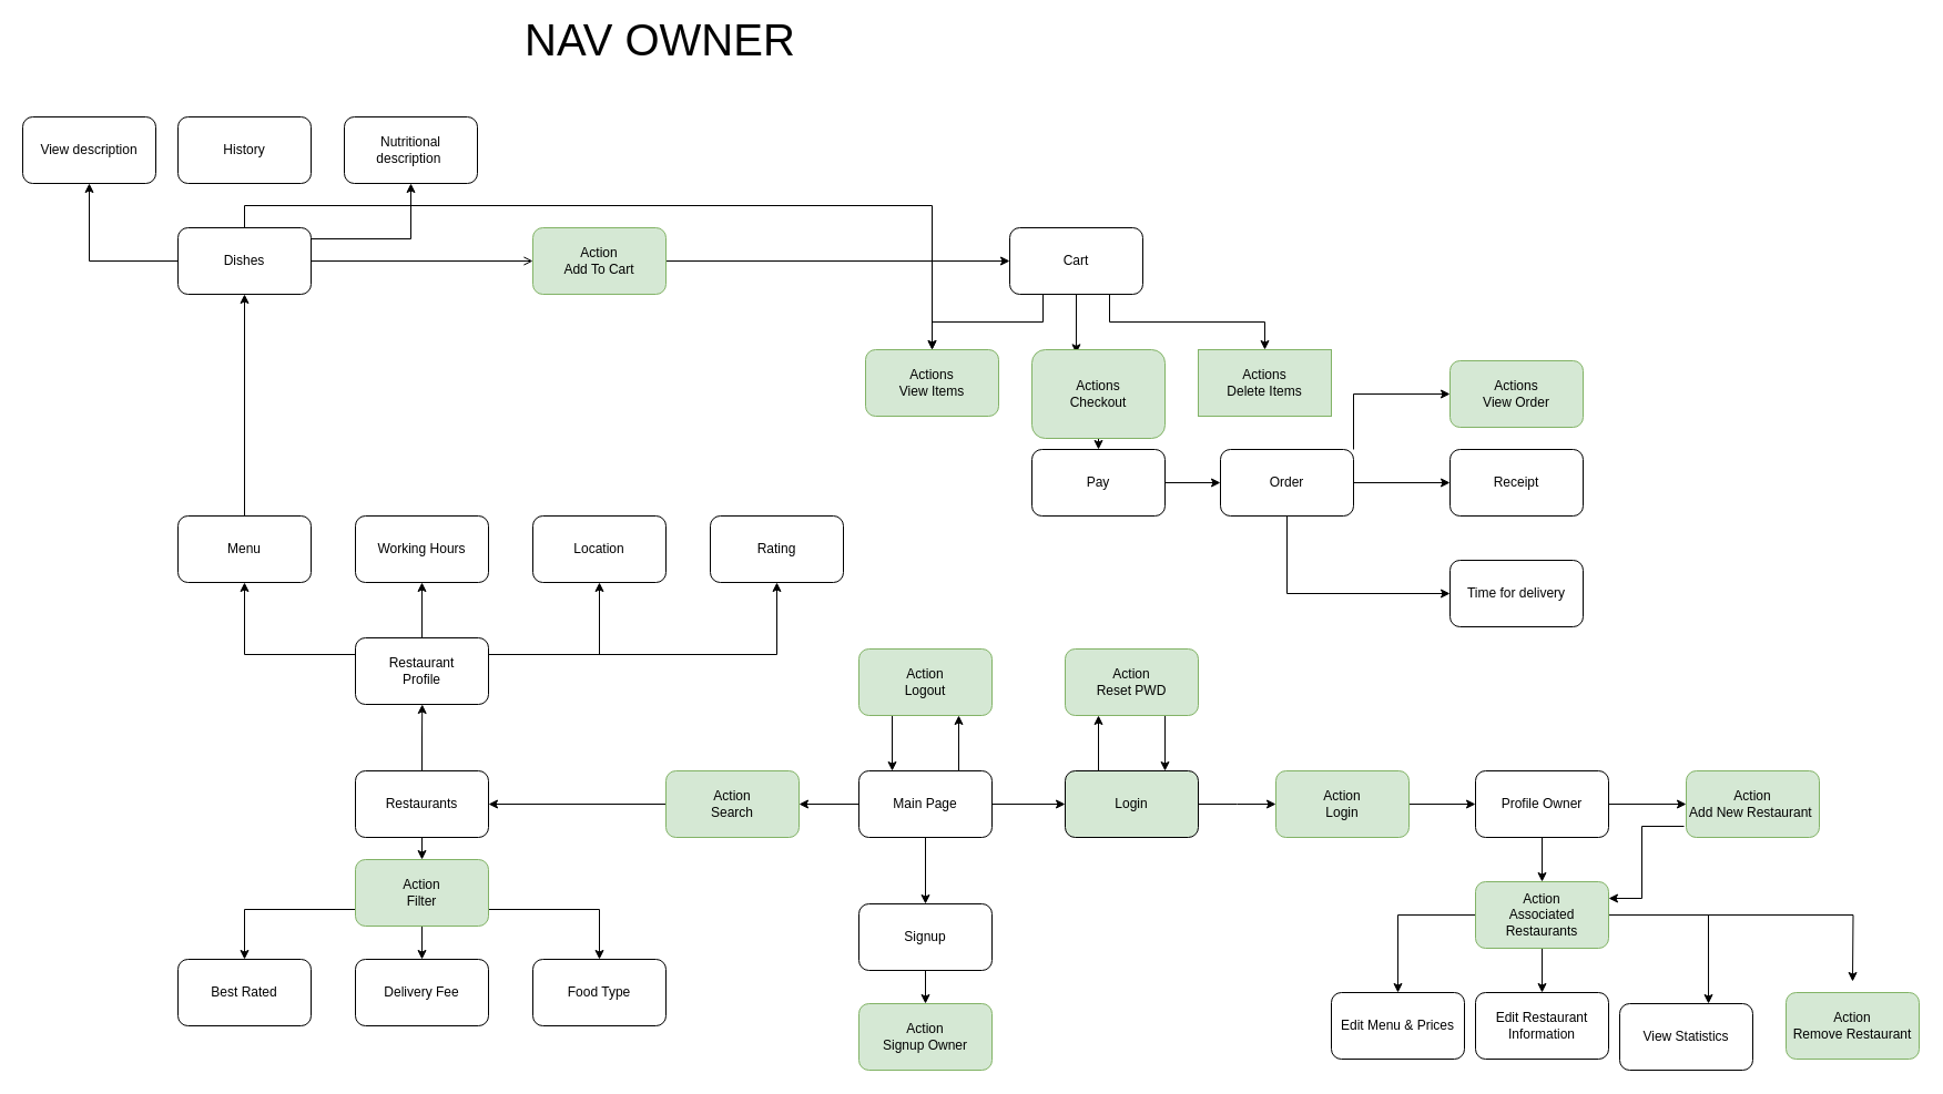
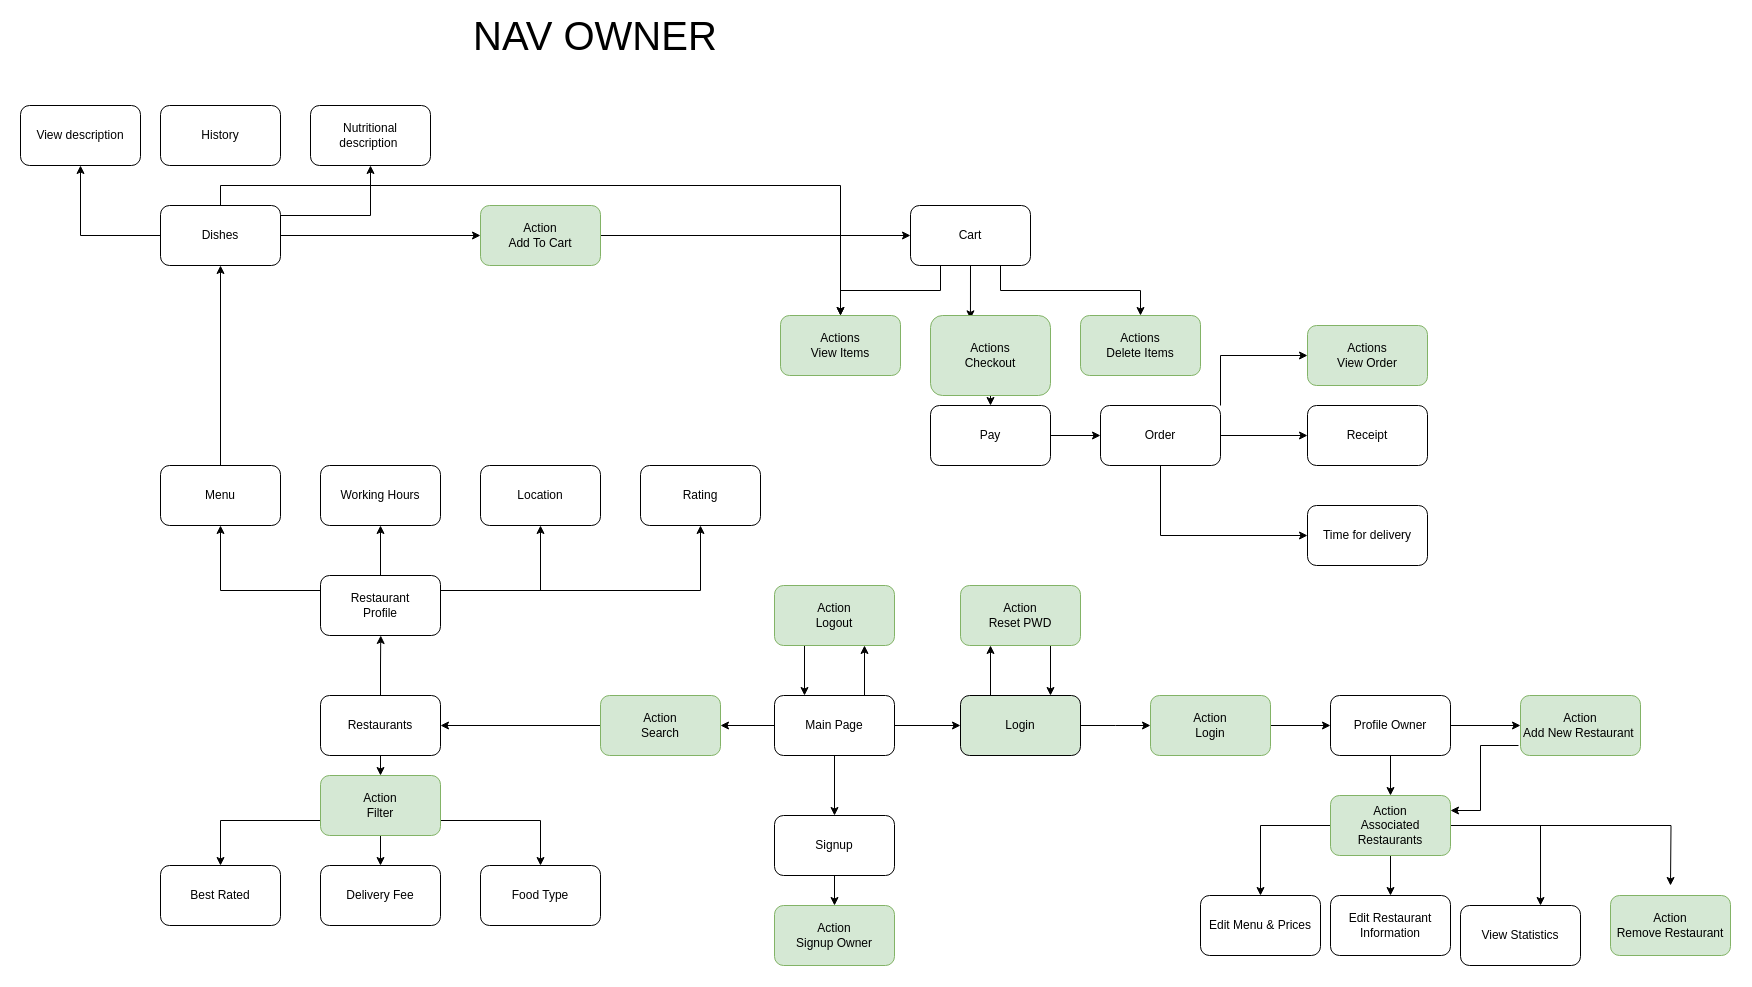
- <mxCell id="38" style="edgeStyle=orthogonalEdgeStyle;rounded=0;orthogonalLoop=1;jettySize=auto;html=1;exitX=1;exitY=0.5;exitDx=0;exitDy=0;entryX=0;entryY=0.5;entryDx=0;entryDy=0;endArrow=open;" parent="1" source="39" target="44" edge="1"><mxGeometry relative="1" as="geometry" /></mxCell>
+ <mxCell id="38" style="edgeStyle=orthogonalEdgeStyle;rounded=0;orthogonalLoop=1;jettySize=auto;html=1;exitX=1;exitY=0.5;exitDx=0;exitDy=0;entryX=0;entryY=0.5;entryDx=0;entryDy=0;" parent="1" source="39" target="44" edge="1"><mxGeometry relative="1" as="geometry" /></mxCell>
- <mxCell id="52" value="&lt;div&gt;Actions&lt;br&gt;&lt;/div&gt;&lt;div&gt;Delete Items&lt;/div&gt;" style="whiteSpace=wrap;html=1;fillColor=#d5e8d4;strokeColor=#82b366;rounded=0;" parent="1" vertex="1"><mxGeometry x="1080" y="315" width="120" height="60" as="geometry" /></mxCell>
+ <mxCell id="52" value="&lt;div&gt;Actions&lt;br&gt;&lt;/div&gt;&lt;div&gt;Delete Items&lt;/div&gt;" style="rounded=1;whiteSpace=wrap;html=1;fillColor=#d5e8d4;strokeColor=#82b366;" parent="1" vertex="1"><mxGeometry x="1080" y="315" width="120" height="60" as="geometry" /></mxCell>
